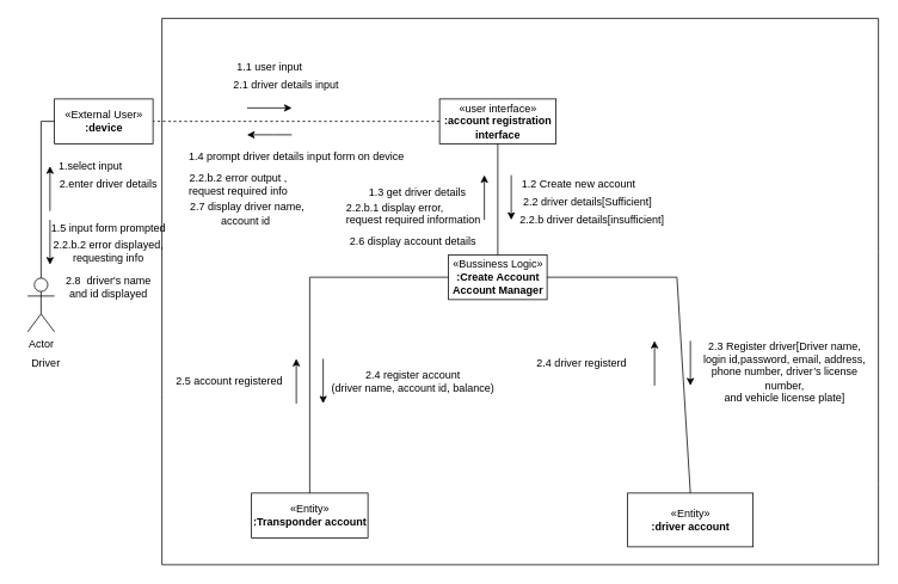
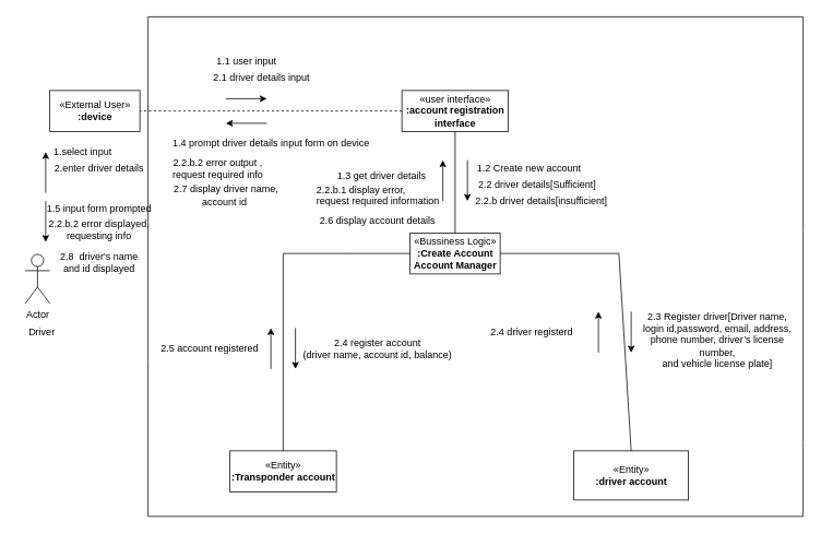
- <mxCell id="40" value="" style="endArrow=none;html=1;rounded=0;entryX=0;entryY=0.5;entryDx=0;entryDy=0;exitX=0.5;exitY=0;exitDx=0;exitDy=0;exitPerimeter=0;" parent="1" source="38" target="2" edge="1"><mxGeometry width="50" height="50" relative="1" as="geometry"><mxPoint x="240" y="380" as="sourcePoint" /><mxPoint x="290" y="330" as="targetPoint" /><Array as="points"><mxPoint x="45" y="135" /></Array></mxGeometry></mxCell>
